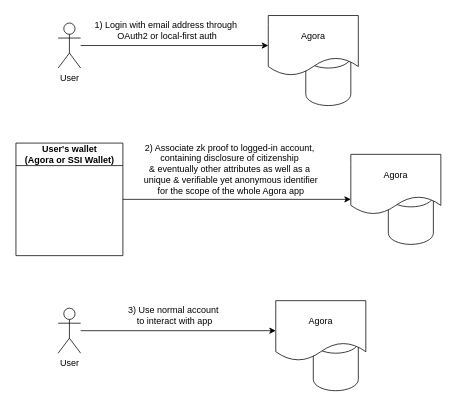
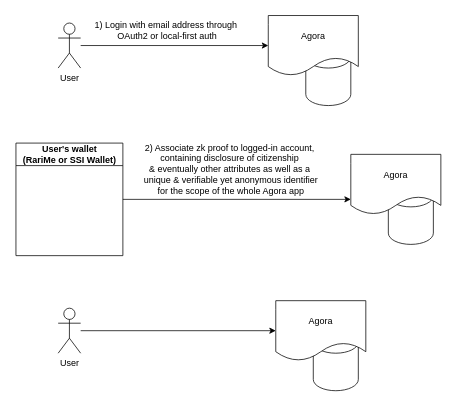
- <mxCell id="7" value="User's wallet&lt;div&gt;(Agora or SSI Wallet)&lt;/div&gt;" style="swimlane;whiteSpace=wrap;html=1;startSize=30;" vertex="1" parent="1"><mxGeometry x="20.75" y="190" width="142.5" height="150" as="geometry" /></mxCell>
+ <mxCell id="7" value="User's wallet&lt;div&gt;(RariMe or SSI Wallet)&lt;/div&gt;" style="swimlane;whiteSpace=wrap;html=1;startSize=30;" vertex="1" parent="1"><mxGeometry x="20.75" y="190" width="142.5" height="150" as="geometry" /></mxCell>
- <mxCell id="16" value="3) Use normal account&amp;nbsp;&lt;div&gt;to interact with app&lt;/div&gt;" style="text;html=1;align=center;verticalAlign=middle;resizable=0;points=[];autosize=1;strokeColor=none;fillColor=none;" vertex="1" parent="1"><mxGeometry x="157" y="400" width="150" height="40" as="geometry" /></mxCell>
